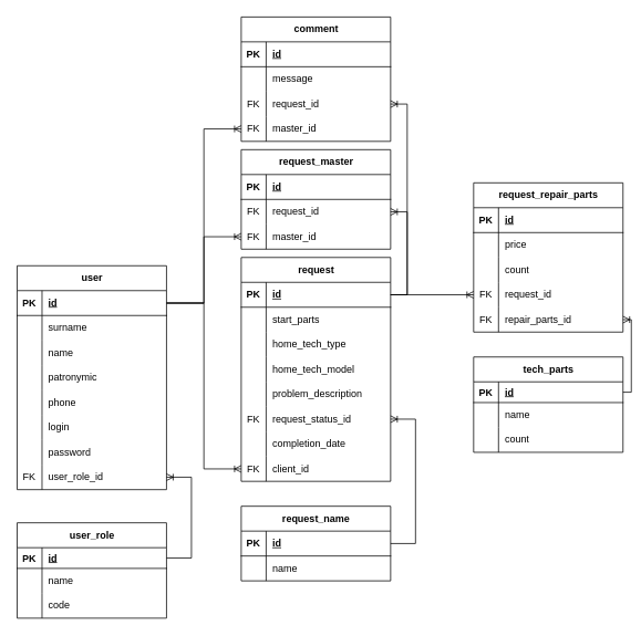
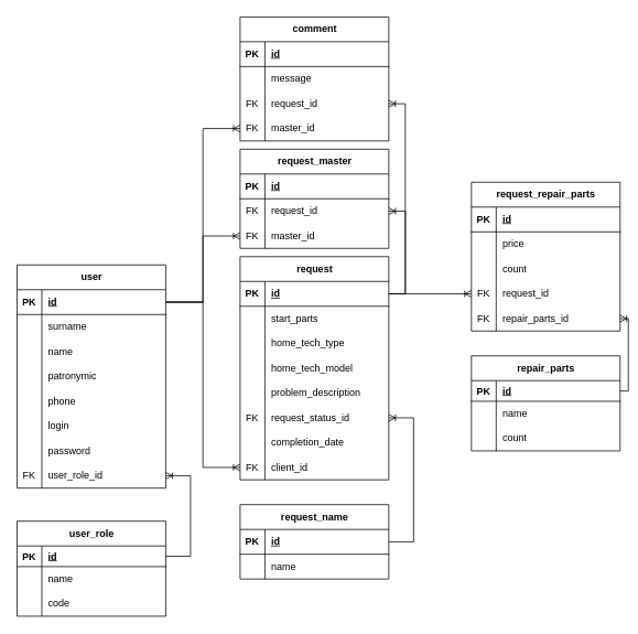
- <mxCell id="108" value="tech_parts" style="shape=table;startSize=30;container=1;collapsible=1;childLayout=tableLayout;fixedRows=1;rowLines=0;fontStyle=1;align=center;resizeLast=1;html=1;" parent="1" vertex="1"><mxGeometry x="570" y="430" width="180" height="115" as="geometry" /></mxCell>
+ <mxCell id="108" value="repair_parts" style="shape=table;startSize=30;container=1;collapsible=1;childLayout=tableLayout;fixedRows=1;rowLines=0;fontStyle=1;align=center;resizeLast=1;html=1;" parent="1" vertex="1"><mxGeometry x="570" y="430" width="180" height="115" as="geometry" /></mxCell>
